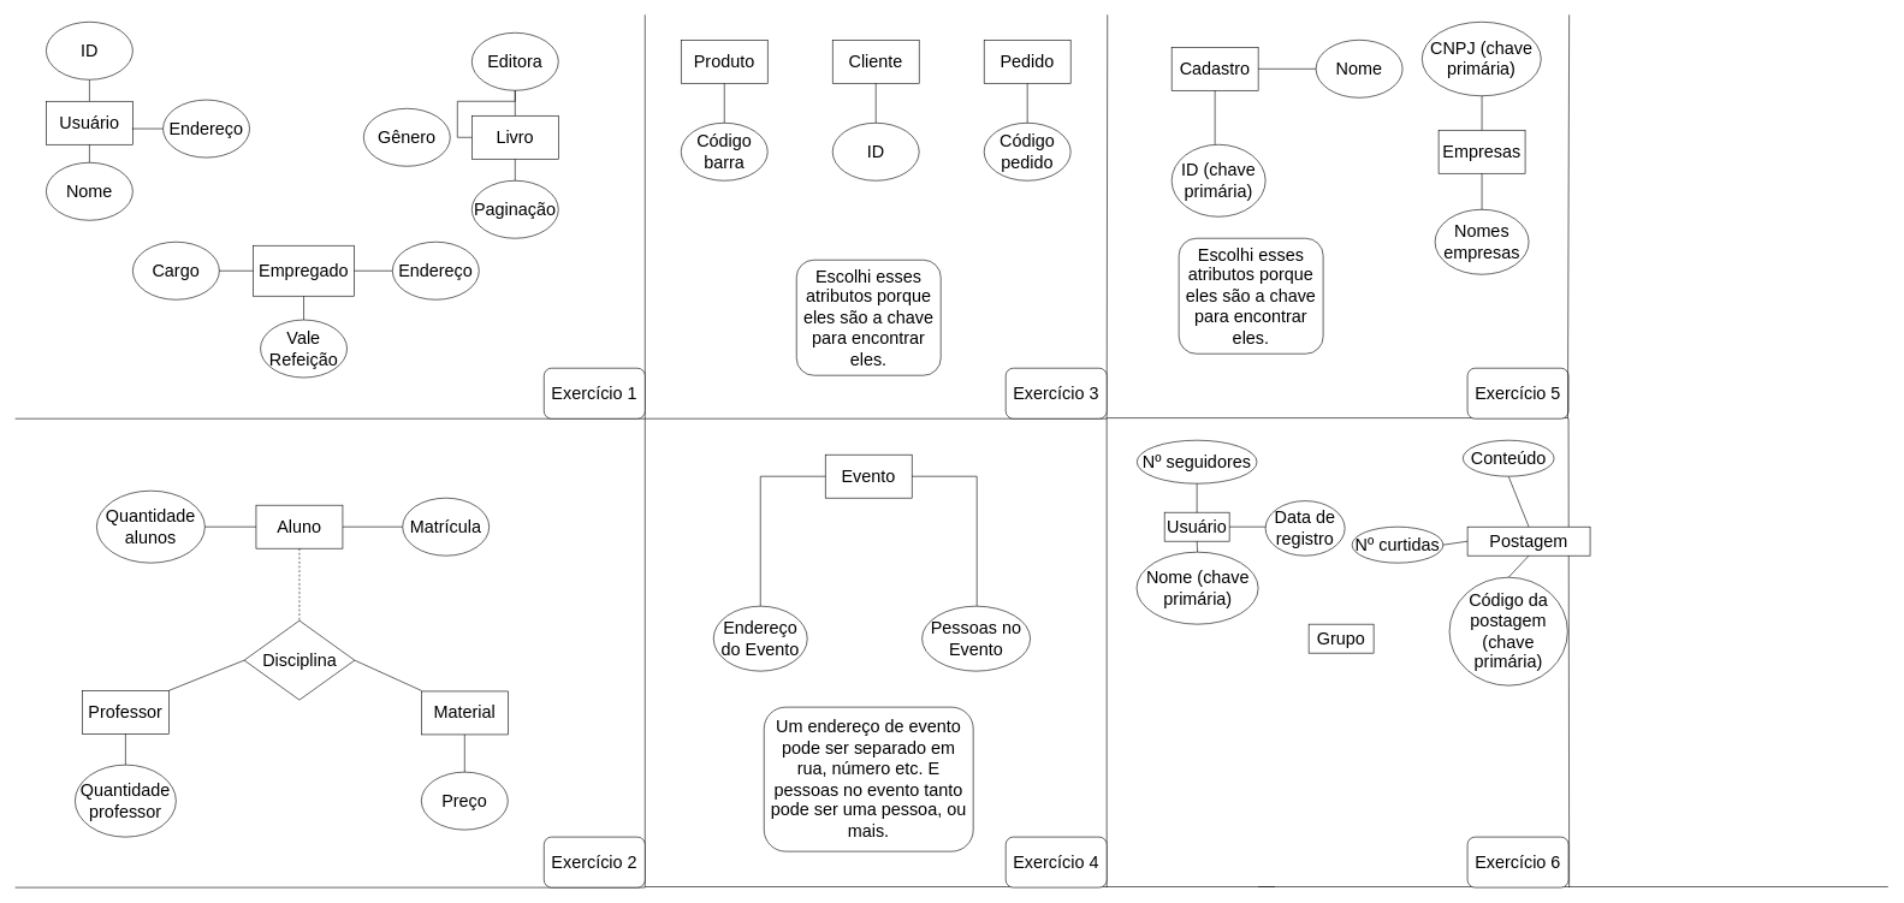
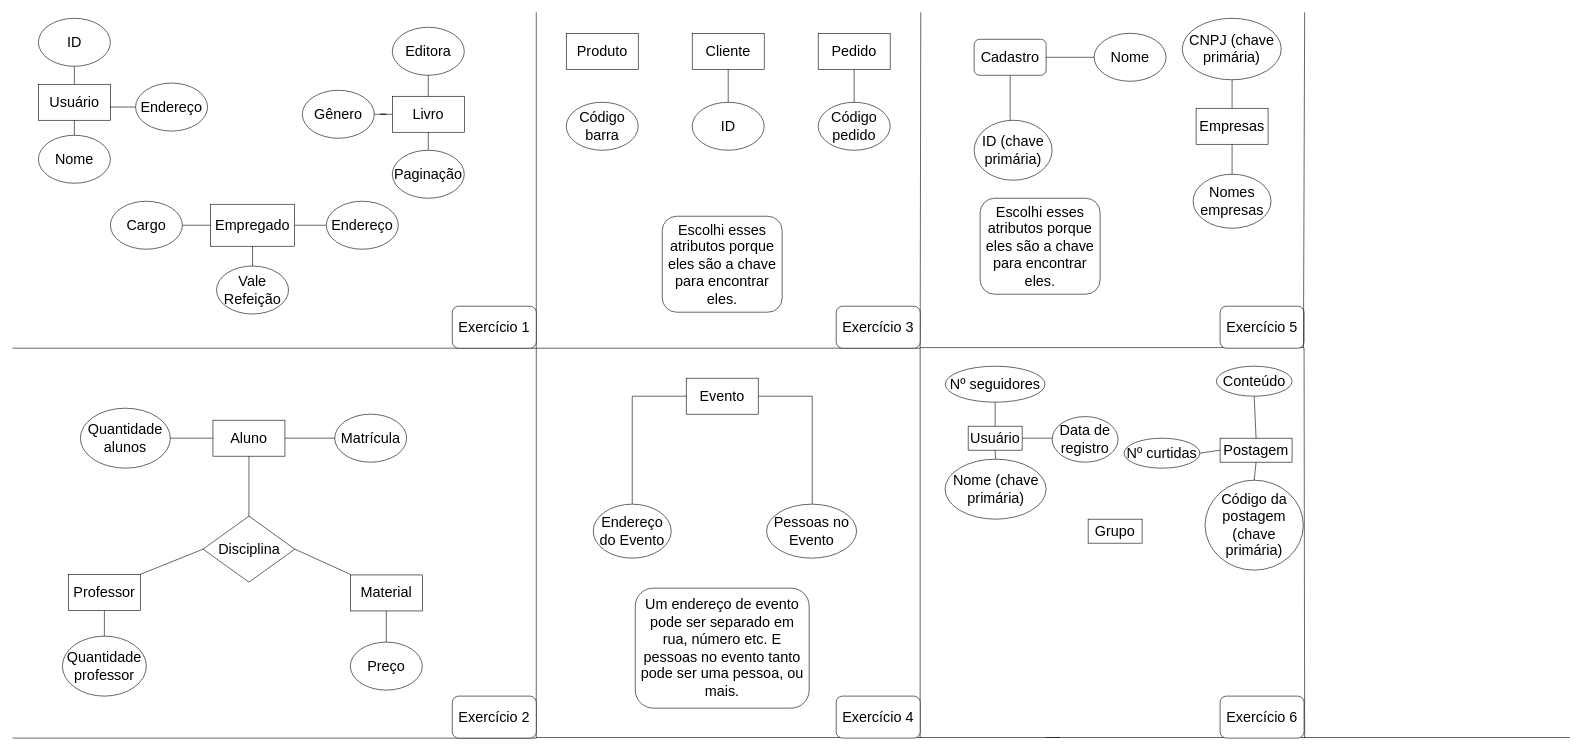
- <mxCell id="71" value="&lt;font style=&quot;font-size: 24px;&quot;&gt;Cadastro&lt;/font&gt;" style="rounded=0;whiteSpace=wrap;html=1;" vertex="1" parent="1"><mxGeometry x="1623" y="65" width="120" height="60" as="geometry" /></mxCell>
+ <mxCell id="71" value="&lt;font style=&quot;font-size: 24px;&quot;&gt;Cadastro&lt;/font&gt;" style="whiteSpace=wrap;html=1;rounded=1;" vertex="1" parent="1"><mxGeometry x="1623" y="65" width="120" height="60" as="geometry" /></mxCell>
- <mxCell id="13" style="edgeStyle=orthogonalEdgeStyle;rounded=0;orthogonalLoop=1;jettySize=auto;html=1;endArrow=none;endFill=0;exitX=0;exitY=0.5;exitDx=0;exitDy=0;" parent="1" source="4" target="12" edge="1"><mxGeometry relative="1" as="geometry"><mxPoint x="443.5" y="450.5" as="targetPoint" /><mxPoint x="443.5" y="547" as="sourcePoint" /></mxGeometry></mxCell>
+ <mxCell id="13" style="edgeStyle=orthogonalEdgeStyle;rounded=0;orthogonalLoop=1;jettySize=auto;html=1;endArrow=none;endFill=0;exitX=0;exitY=0.5;exitDx=0;exitDy=0;" parent="1" source="4" target="14" edge="1"><mxGeometry relative="1" as="geometry"><mxPoint x="443.5" y="450.5" as="targetPoint" /><mxPoint x="443.5" y="547" as="sourcePoint" /></mxGeometry></mxCell>
- <mxCell id="48" value="" style="endArrow=none;html=1;rounded=0;entryX=0.5;entryY=1;entryDx=0;entryDy=0;exitX=0.5;exitY=0;exitDx=0;exitDy=0;" edge="1" parent="1" source="47" target="44"><mxGeometry width="50" height="50" relative="1" as="geometry"><mxPoint x="1173" y="580" as="sourcePoint" /><mxPoint x="1223" y="530" as="targetPoint" /></mxGeometry></mxCell>
- <mxCell id="92" value="&lt;span style=&quot;font-size: 24px;&quot;&gt;Postagem&lt;/span&gt;" style="rounded=0;whiteSpace=wrap;html=1;strokeColor=default;align=center;verticalAlign=middle;fontFamily=Helvetica;fontSize=12;fontColor=default;fillColor=default;" vertex="1" parent="1"><mxGeometry x="2033" y="730" width="170" height="40" as="geometry" /></mxCell>
+ <mxCell id="92" value="&lt;span style=&quot;font-size: 24px;&quot;&gt;Postagem&lt;/span&gt;" style="rounded=0;whiteSpace=wrap;html=1;strokeColor=default;align=center;verticalAlign=middle;fontFamily=Helvetica;fontSize=12;fontColor=default;fillColor=default;" vertex="1" parent="1"><mxGeometry x="2033" y="730" width="120" height="40" as="geometry" /></mxCell>
- <mxCell id="30" value="" style="endArrow=none;html=1;rounded=0;exitX=0.5;exitY=1;exitDx=0;exitDy=0;entryX=0.5;entryY=0;entryDx=0;entryDy=0;dashed=1;" parent="1" source="24" target="28" edge="1"><mxGeometry width="50" height="50" relative="1" as="geometry"><mxPoint x="451" y="817" as="sourcePoint" /><mxPoint x="543" y="852" as="targetPoint" /><Array as="points" /></mxGeometry></mxCell>
+ <mxCell id="30" value="" style="endArrow=none;html=1;rounded=0;exitX=0.5;exitY=1;exitDx=0;exitDy=0;entryX=0.5;entryY=0;entryDx=0;entryDy=0;" parent="1" source="24" target="28" edge="1"><mxGeometry width="50" height="50" relative="1" as="geometry"><mxPoint x="451" y="817" as="sourcePoint" /><mxPoint x="543" y="852" as="targetPoint" /><Array as="points" /></mxGeometry></mxCell>
